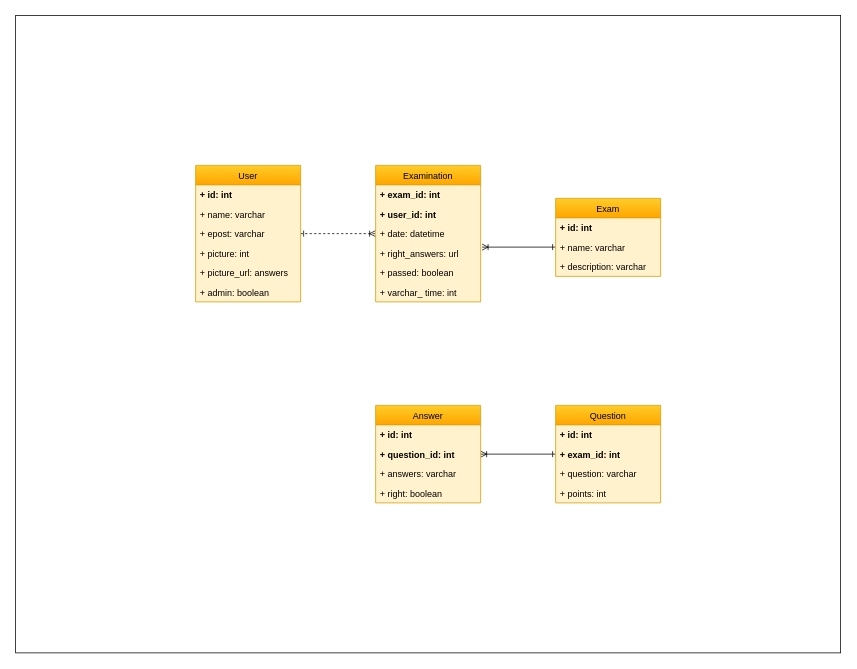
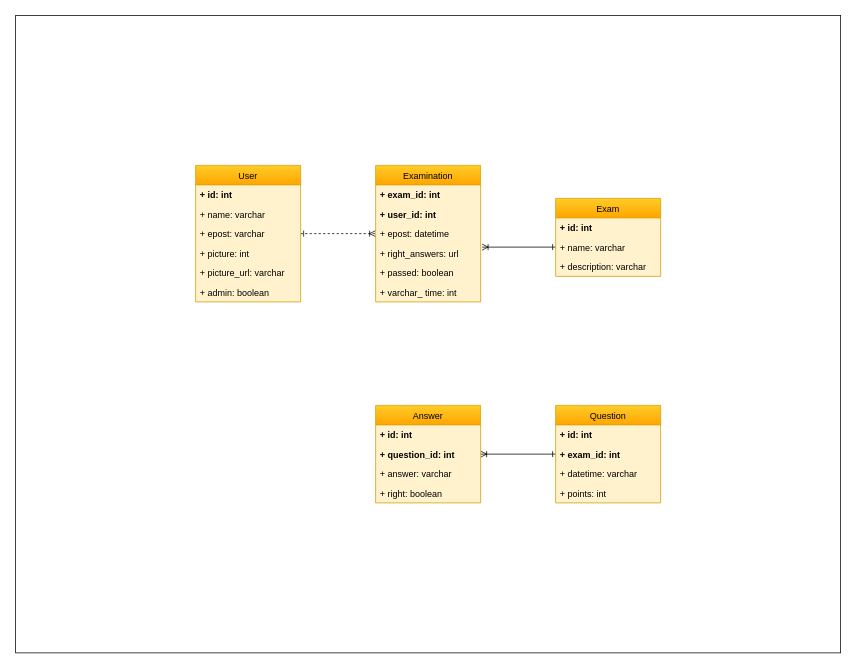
- <mxCell id="15" value="+ date: datetime" style="text;strokeColor=none;fillColor=none;align=left;verticalAlign=top;spacingLeft=4;spacingRight=4;overflow=hidden;rotatable=0;points=[[0,0.5],[1,0.5]];portConstraint=eastwest;" vertex="1" parent="12"><mxGeometry y="78" width="140" height="26" as="geometry" /></mxCell>
+ <mxCell id="15" value="+ epost: datetime" style="text;strokeColor=none;fillColor=none;align=left;verticalAlign=top;spacingLeft=4;spacingRight=4;overflow=hidden;rotatable=0;points=[[0,0.5],[1,0.5]];portConstraint=eastwest;" vertex="1" parent="12"><mxGeometry y="78" width="140" height="26" as="geometry" /></mxCell>
- <mxCell id="10" value="+ picture_url: answers" style="text;strokeColor=none;fillColor=none;align=left;verticalAlign=top;spacingLeft=4;spacingRight=4;overflow=hidden;rotatable=0;points=[[0,0.5],[1,0.5]];portConstraint=eastwest;" vertex="1" parent="5"><mxGeometry y="130" width="140" height="26" as="geometry" /></mxCell>
+ <mxCell id="10" value="+ picture_url: varchar" style="text;strokeColor=none;fillColor=none;align=left;verticalAlign=top;spacingLeft=4;spacingRight=4;overflow=hidden;rotatable=0;points=[[0,0.5],[1,0.5]];portConstraint=eastwest;" vertex="1" parent="5"><mxGeometry y="130" width="140" height="26" as="geometry" /></mxCell>
- <mxCell id="27" value="+ answers: varchar" style="text;strokeColor=none;fillColor=none;align=left;verticalAlign=top;spacingLeft=4;spacingRight=4;overflow=hidden;rotatable=0;points=[[0,0.5],[1,0.5]];portConstraint=eastwest;" vertex="1" parent="24"><mxGeometry y="78" width="140" height="26" as="geometry" /></mxCell>
+ <mxCell id="27" value="+ answer: varchar" style="text;strokeColor=none;fillColor=none;align=left;verticalAlign=top;spacingLeft=4;spacingRight=4;overflow=hidden;rotatable=0;points=[[0,0.5],[1,0.5]];portConstraint=eastwest;" vertex="1" parent="24"><mxGeometry y="78" width="140" height="26" as="geometry" /></mxCell>
- <mxCell id="22" value="+ question: varchar" style="text;strokeColor=none;fillColor=none;align=left;verticalAlign=top;spacingLeft=4;spacingRight=4;overflow=hidden;rotatable=0;points=[[0,0.5],[1,0.5]];portConstraint=eastwest;" vertex="1" parent="19"><mxGeometry y="78" width="140" height="26" as="geometry" /></mxCell>
+ <mxCell id="22" value="+ datetime: varchar" style="text;strokeColor=none;fillColor=none;align=left;verticalAlign=top;spacingLeft=4;spacingRight=4;overflow=hidden;rotatable=0;points=[[0,0.5],[1,0.5]];portConstraint=eastwest;" vertex="1" parent="19"><mxGeometry y="78" width="140" height="26" as="geometry" /></mxCell>
